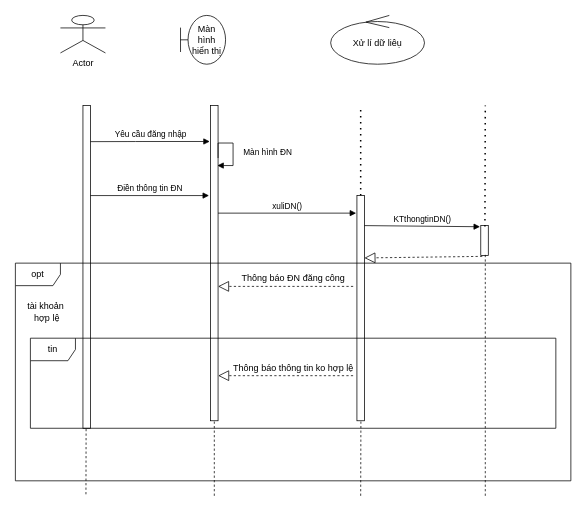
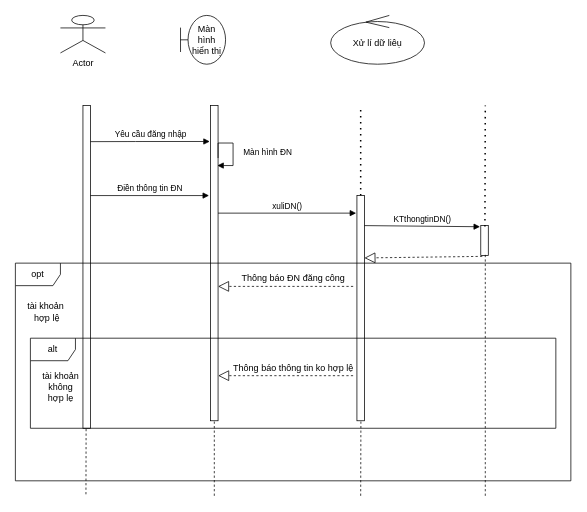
- <mxCell id="22" value="tin" style="shape=umlFrame;whiteSpace=wrap;html=1;" vertex="1" parent="1"><mxGeometry x="40" y="450" width="700" height="120" as="geometry" /></mxCell>
+ <mxCell id="22" value="alt" style="shape=umlFrame;whiteSpace=wrap;html=1;" vertex="1" parent="1"><mxGeometry x="40" y="450" width="700" height="120" as="geometry" /></mxCell>
+ <mxCell id="23" value="tài khoản&lt;br&gt;không&lt;br&gt;hợp lẹ" style="text;html=1;align=center;verticalAlign=middle;resizable=0;points=[];autosize=1;" vertex="1" parent="1"><mxGeometry x="50" y="490" width="60" height="50" as="geometry" /></mxCell>
